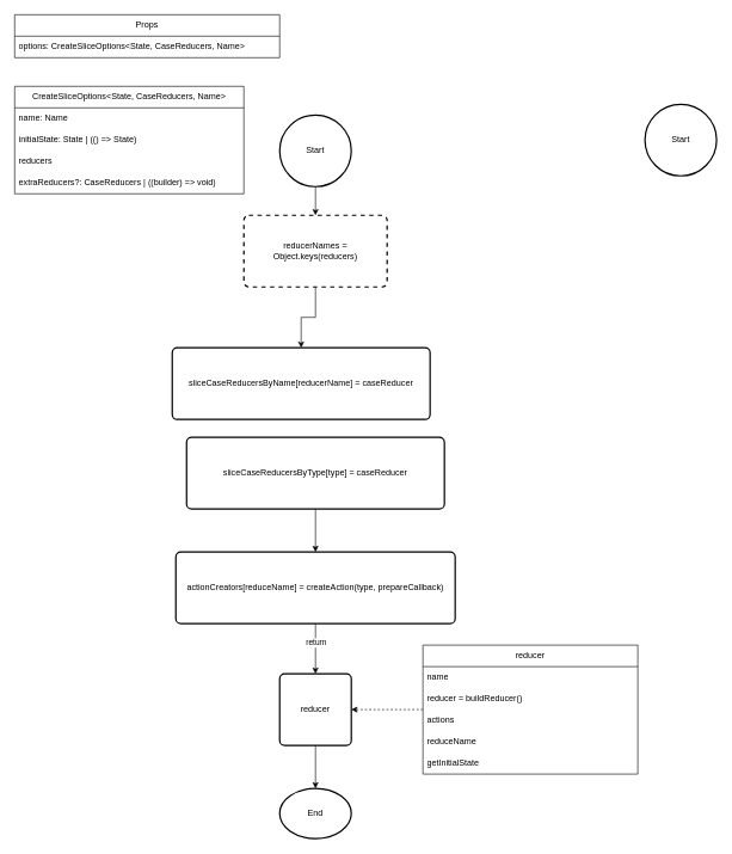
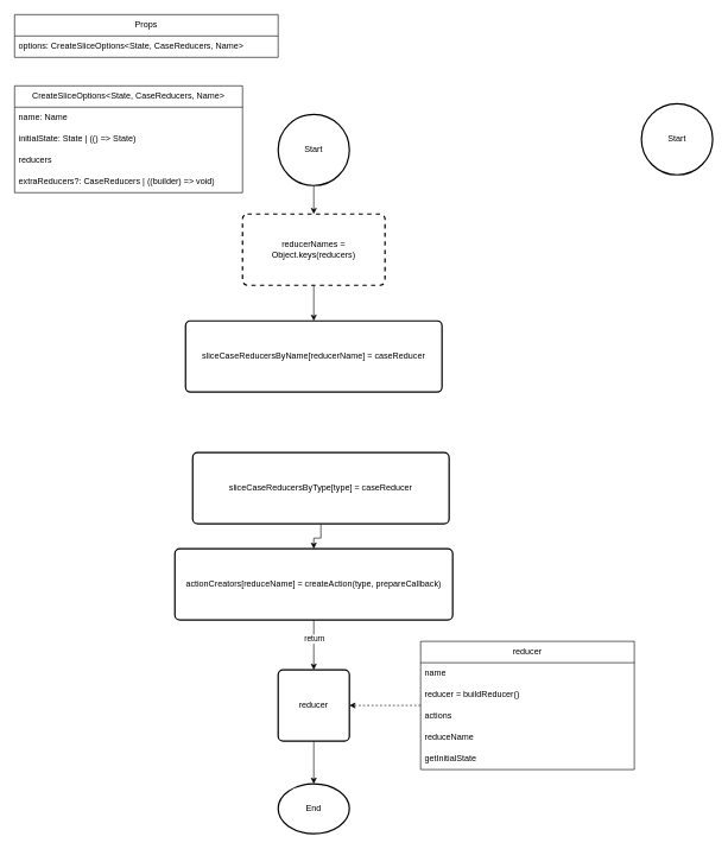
- <mxCell id="13" value="sliceCaseReducersByName[reducerName] = caseReducer" style="rounded=1;whiteSpace=wrap;html=1;absoluteArcSize=1;arcSize=14;strokeWidth=2;align=center;verticalAlign=middle;" vertex="1" parent="1"><mxGeometry x="240" y="485" width="360" height="100" as="geometry" /></mxCell>
+ <mxCell id="13" value="sliceCaseReducersByName[reducerName] = caseReducer" style="rounded=1;whiteSpace=wrap;html=1;absoluteArcSize=1;arcSize=14;strokeWidth=2;align=center;verticalAlign=middle;" vertex="1" parent="1"><mxGeometry x="260" y="450" width="360" height="100" as="geometry" /></mxCell>
- <mxCell id="18" value="sliceCaseReducersByType[type] = caseReducer" style="rounded=1;whiteSpace=wrap;html=1;absoluteArcSize=1;arcSize=14;strokeWidth=2;align=center;verticalAlign=middle;" vertex="1" parent="1"><mxGeometry x="260" y="610" width="360" height="100" as="geometry" /></mxCell>
+ <mxCell id="18" value="sliceCaseReducersByType[type] = caseReducer" style="rounded=1;whiteSpace=wrap;html=1;absoluteArcSize=1;arcSize=14;strokeWidth=2;align=center;verticalAlign=middle;" vertex="1" parent="1"><mxGeometry x="270" y="635" width="360" height="100" as="geometry" /></mxCell>
